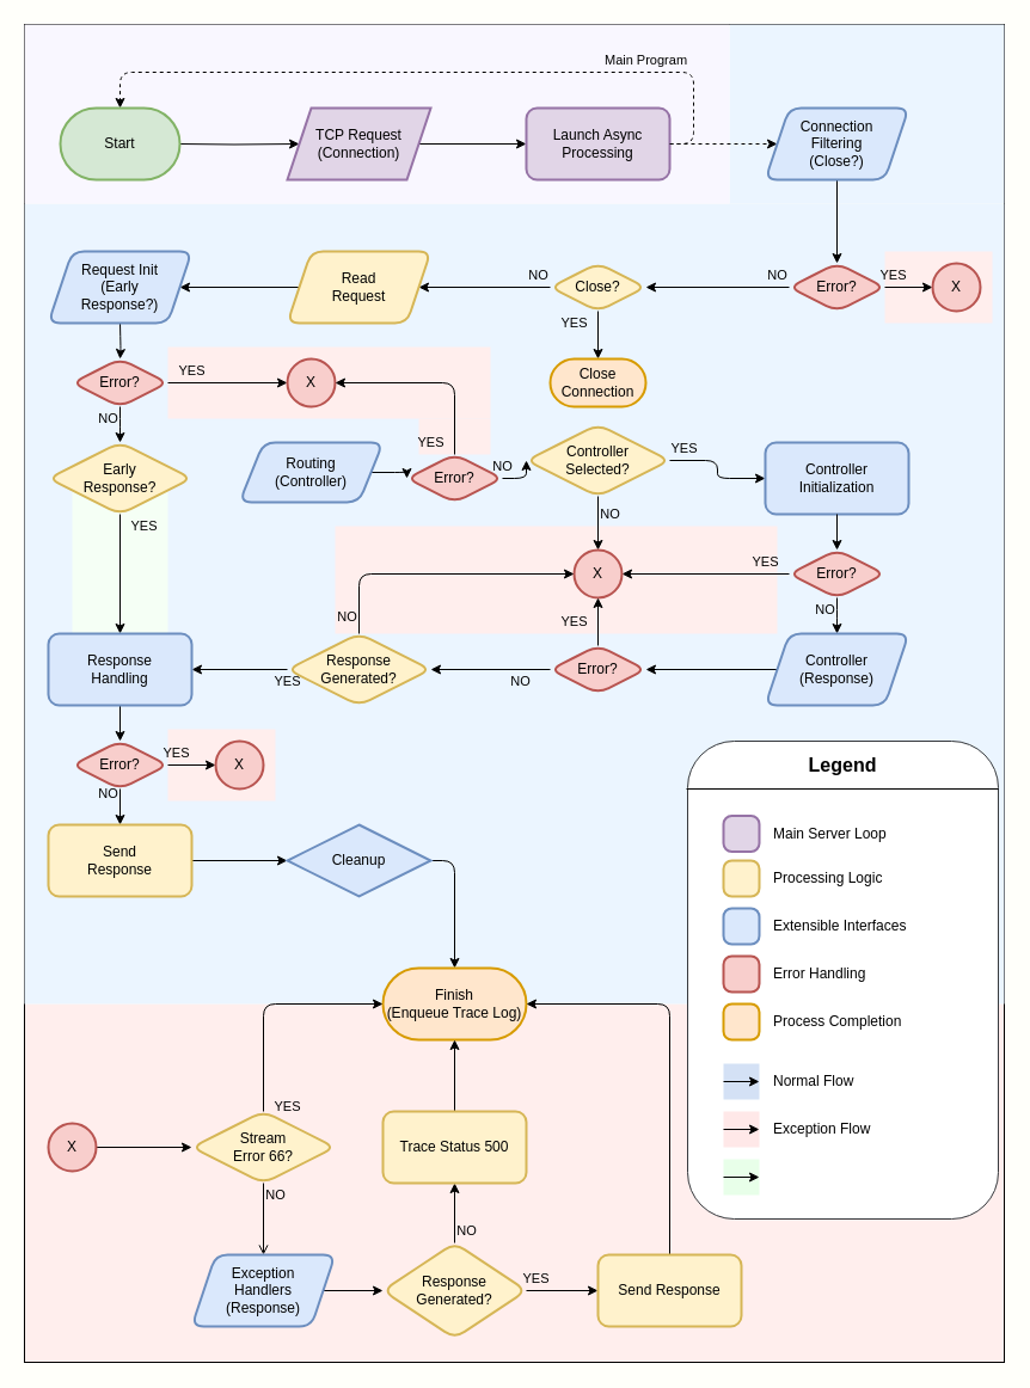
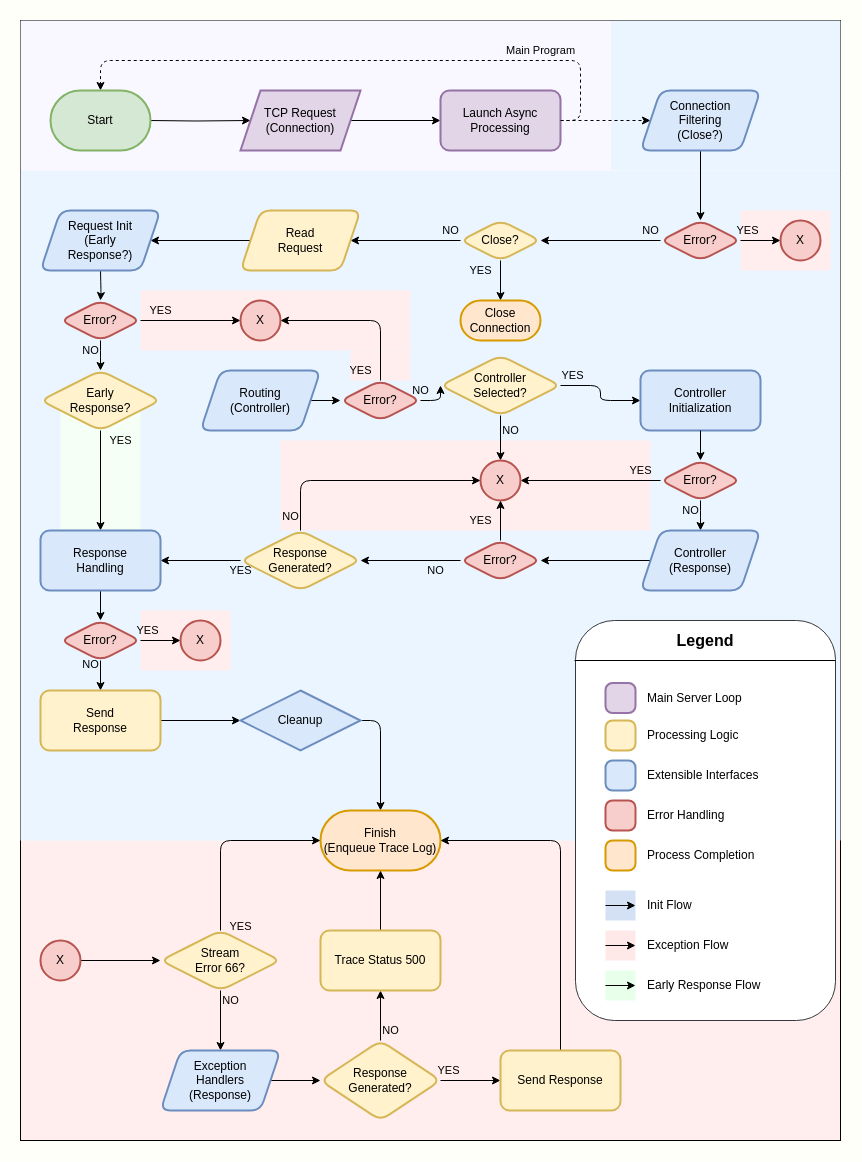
- <mxCell id="37" value="Routing&lt;br&gt;(Controller)" style="shape=parallelogram;perimeter=parallelogramPerimeter;whiteSpace=wrap;html=1;fixedSize=1;fillColor=#dae8fc;strokeColor=#6c8ebf;rounded=1;strokeWidth=2;" parent="1" vertex="1"><mxGeometry x="200" y="370" width="120" height="50" as="geometry" /></mxCell>
+ <mxCell id="37" value="Routing&lt;br&gt;(Controller)" style="shape=parallelogram;perimeter=parallelogramPerimeter;whiteSpace=wrap;html=1;fixedSize=1;fillColor=#dae8fc;strokeColor=#6c8ebf;rounded=1;strokeWidth=2;" parent="1" vertex="1"><mxGeometry x="200" y="370" width="120" height="60" as="geometry" /></mxCell>
- <mxCell id="97" value="Normal Flow" style="text;html=1;strokeColor=none;fillColor=none;align=left;verticalAlign=middle;whiteSpace=wrap;rounded=0;" parent="1" vertex="1"><mxGeometry x="645" y="890" width="130" height="30" as="geometry" /></mxCell>
+ <mxCell id="97" value="Init Flow" style="text;html=1;strokeColor=none;fillColor=none;align=left;verticalAlign=middle;whiteSpace=wrap;rounded=0;" parent="1" vertex="1"><mxGeometry x="645" y="890" width="130" height="30" as="geometry" /></mxCell>
+ <mxCell id="99" value="Early Response Flow" style="text;html=1;strokeColor=none;fillColor=none;align=left;verticalAlign=middle;whiteSpace=wrap;rounded=0;" parent="1" vertex="1"><mxGeometry x="645" y="970" width="130" height="30" as="geometry" /></mxCell>
- <mxCell id="72" value="NO" style="edgeStyle=orthogonalEdgeStyle;rounded=1;orthogonalLoop=1;jettySize=auto;html=1;entryX=0.5;entryY=0;entryDx=0;entryDy=0;labelBackgroundColor=none;endArrow=open;" parent="1" source="74" target="100" edge="1"><mxGeometry x="-0.667" y="10" relative="1" as="geometry"><mxPoint as="offset" /><mxPoint x="220" y="1050" as="targetPoint" /></mxGeometry></mxCell>
+ <mxCell id="72" value="NO" style="edgeStyle=orthogonalEdgeStyle;rounded=1;orthogonalLoop=1;jettySize=auto;html=1;entryX=0.5;entryY=0;entryDx=0;entryDy=0;labelBackgroundColor=none;" parent="1" source="74" target="100" edge="1"><mxGeometry x="-0.667" y="10" relative="1" as="geometry"><mxPoint as="offset" /><mxPoint x="220" y="1050" as="targetPoint" /></mxGeometry></mxCell>
